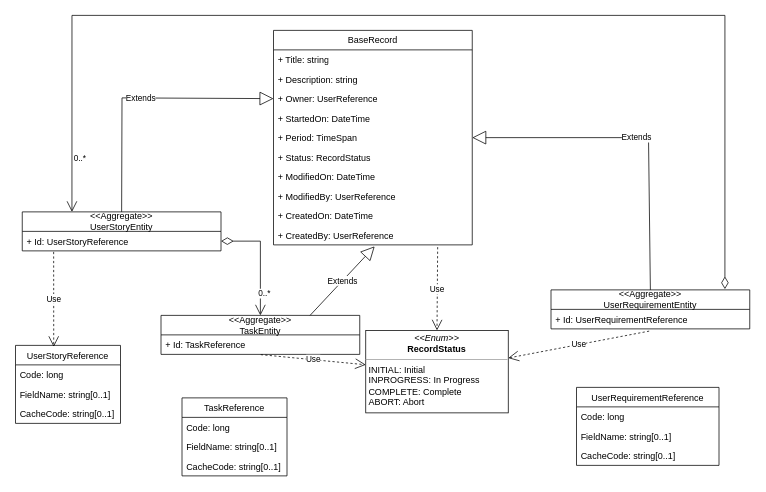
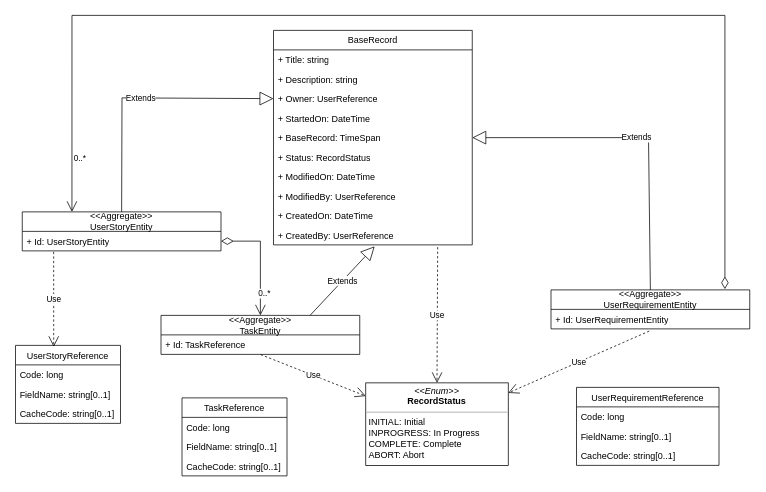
- <mxCell id="30" value="+ Period: TimeSpan" style="text;strokeColor=none;fillColor=none;align=left;verticalAlign=top;spacingLeft=4;spacingRight=4;overflow=hidden;rotatable=0;points=[[0,0.5],[1,0.5]];portConstraint=eastwest;whiteSpace=wrap;html=1;" parent="25" vertex="1"><mxGeometry y="130" width="265" height="26" as="geometry" /></mxCell>
+ <mxCell id="30" value="+ BaseRecord: TimeSpan" style="text;strokeColor=none;fillColor=none;align=left;verticalAlign=top;spacingLeft=4;spacingRight=4;overflow=hidden;rotatable=0;points=[[0,0.5],[1,0.5]];portConstraint=eastwest;whiteSpace=wrap;html=1;" parent="25" vertex="1"><mxGeometry y="130" width="265" height="26" as="geometry" /></mxCell>
- <mxCell id="3" value="+ Id: UserStoryReference" style="text;strokeColor=none;fillColor=none;align=left;verticalAlign=top;spacingLeft=4;spacingRight=4;overflow=hidden;rotatable=0;points=[[0,0.5],[1,0.5]];portConstraint=eastwest;whiteSpace=wrap;html=1;" parent="2" vertex="1"><mxGeometry y="26" width="265" height="26" as="geometry" /></mxCell>
+ <mxCell id="3" value="+ Id: UserStoryEntity" style="text;strokeColor=none;fillColor=none;align=left;verticalAlign=top;spacingLeft=4;spacingRight=4;overflow=hidden;rotatable=0;points=[[0,0.5],[1,0.5]];portConstraint=eastwest;whiteSpace=wrap;html=1;" parent="2" vertex="1"><mxGeometry y="26" width="265" height="26" as="geometry" /></mxCell>
- <mxCell id="19" value="+ Id: UserRequirementReference" style="text;strokeColor=none;fillColor=none;align=left;verticalAlign=top;spacingLeft=4;spacingRight=4;overflow=hidden;rotatable=0;points=[[0,0.5],[1,0.5]];portConstraint=eastwest;whiteSpace=wrap;html=1;" parent="18" vertex="1"><mxGeometry y="26" width="265" height="26" as="geometry" /></mxCell>
+ <mxCell id="19" value="+ Id: UserRequirementEntity" style="text;strokeColor=none;fillColor=none;align=left;verticalAlign=top;spacingLeft=4;spacingRight=4;overflow=hidden;rotatable=0;points=[[0,0.5],[1,0.5]];portConstraint=eastwest;whiteSpace=wrap;html=1;" parent="18" vertex="1"><mxGeometry y="26" width="265" height="26" as="geometry" /></mxCell>
- <mxCell id="4" value="&lt;p style=&quot;margin:0px;margin-top:4px;text-align:center;&quot;&gt;&lt;i&gt;&amp;lt;&amp;lt;Enum&amp;gt;&amp;gt;&lt;/i&gt;&lt;br&gt;&lt;b&gt;RecordStatus&lt;/b&gt;&lt;/p&gt;&lt;hr size=&quot;1&quot;&gt;&lt;p style=&quot;margin:0px;margin-left:4px;&quot;&gt;INITIAL: Initial&lt;/p&gt;&lt;p style=&quot;margin:0px;margin-left:4px;&quot;&gt;INPROGRESS: In Progress&lt;/p&gt;&lt;p style=&quot;margin:0px;margin-left:4px;&quot;&gt;COMPLETE: Complete&lt;/p&gt;&lt;p style=&quot;margin:0px;margin-left:4px;&quot;&gt;ABORT: Abort&lt;/p&gt;&lt;p style=&quot;margin:0px;margin-left:4px;&quot;&gt;&lt;br&gt;&lt;/p&gt;" style="verticalAlign=top;align=left;overflow=fill;fontSize=12;fontFamily=Helvetica;html=1;whiteSpace=wrap;" parent="1" vertex="1"><mxGeometry x="487" y="440" width="190" height="110" as="geometry" /></mxCell>
+ <mxCell id="4" value="&lt;p style=&quot;margin:0px;margin-top:4px;text-align:center;&quot;&gt;&lt;i&gt;&amp;lt;&amp;lt;Enum&amp;gt;&amp;gt;&lt;/i&gt;&lt;br&gt;&lt;b&gt;RecordStatus&lt;/b&gt;&lt;/p&gt;&lt;hr size=&quot;1&quot;&gt;&lt;p style=&quot;margin:0px;margin-left:4px;&quot;&gt;INITIAL: Initial&lt;/p&gt;&lt;p style=&quot;margin:0px;margin-left:4px;&quot;&gt;INPROGRESS: In Progress&lt;/p&gt;&lt;p style=&quot;margin:0px;margin-left:4px;&quot;&gt;COMPLETE: Complete&lt;/p&gt;&lt;p style=&quot;margin:0px;margin-left:4px;&quot;&gt;ABORT: Abort&lt;/p&gt;&lt;p style=&quot;margin:0px;margin-left:4px;&quot;&gt;&lt;br&gt;&lt;/p&gt;" style="verticalAlign=top;align=left;overflow=fill;fontSize=12;fontFamily=Helvetica;html=1;whiteSpace=wrap;" parent="1" vertex="1"><mxGeometry x="487" y="510" width="190" height="110" as="geometry" /></mxCell>
